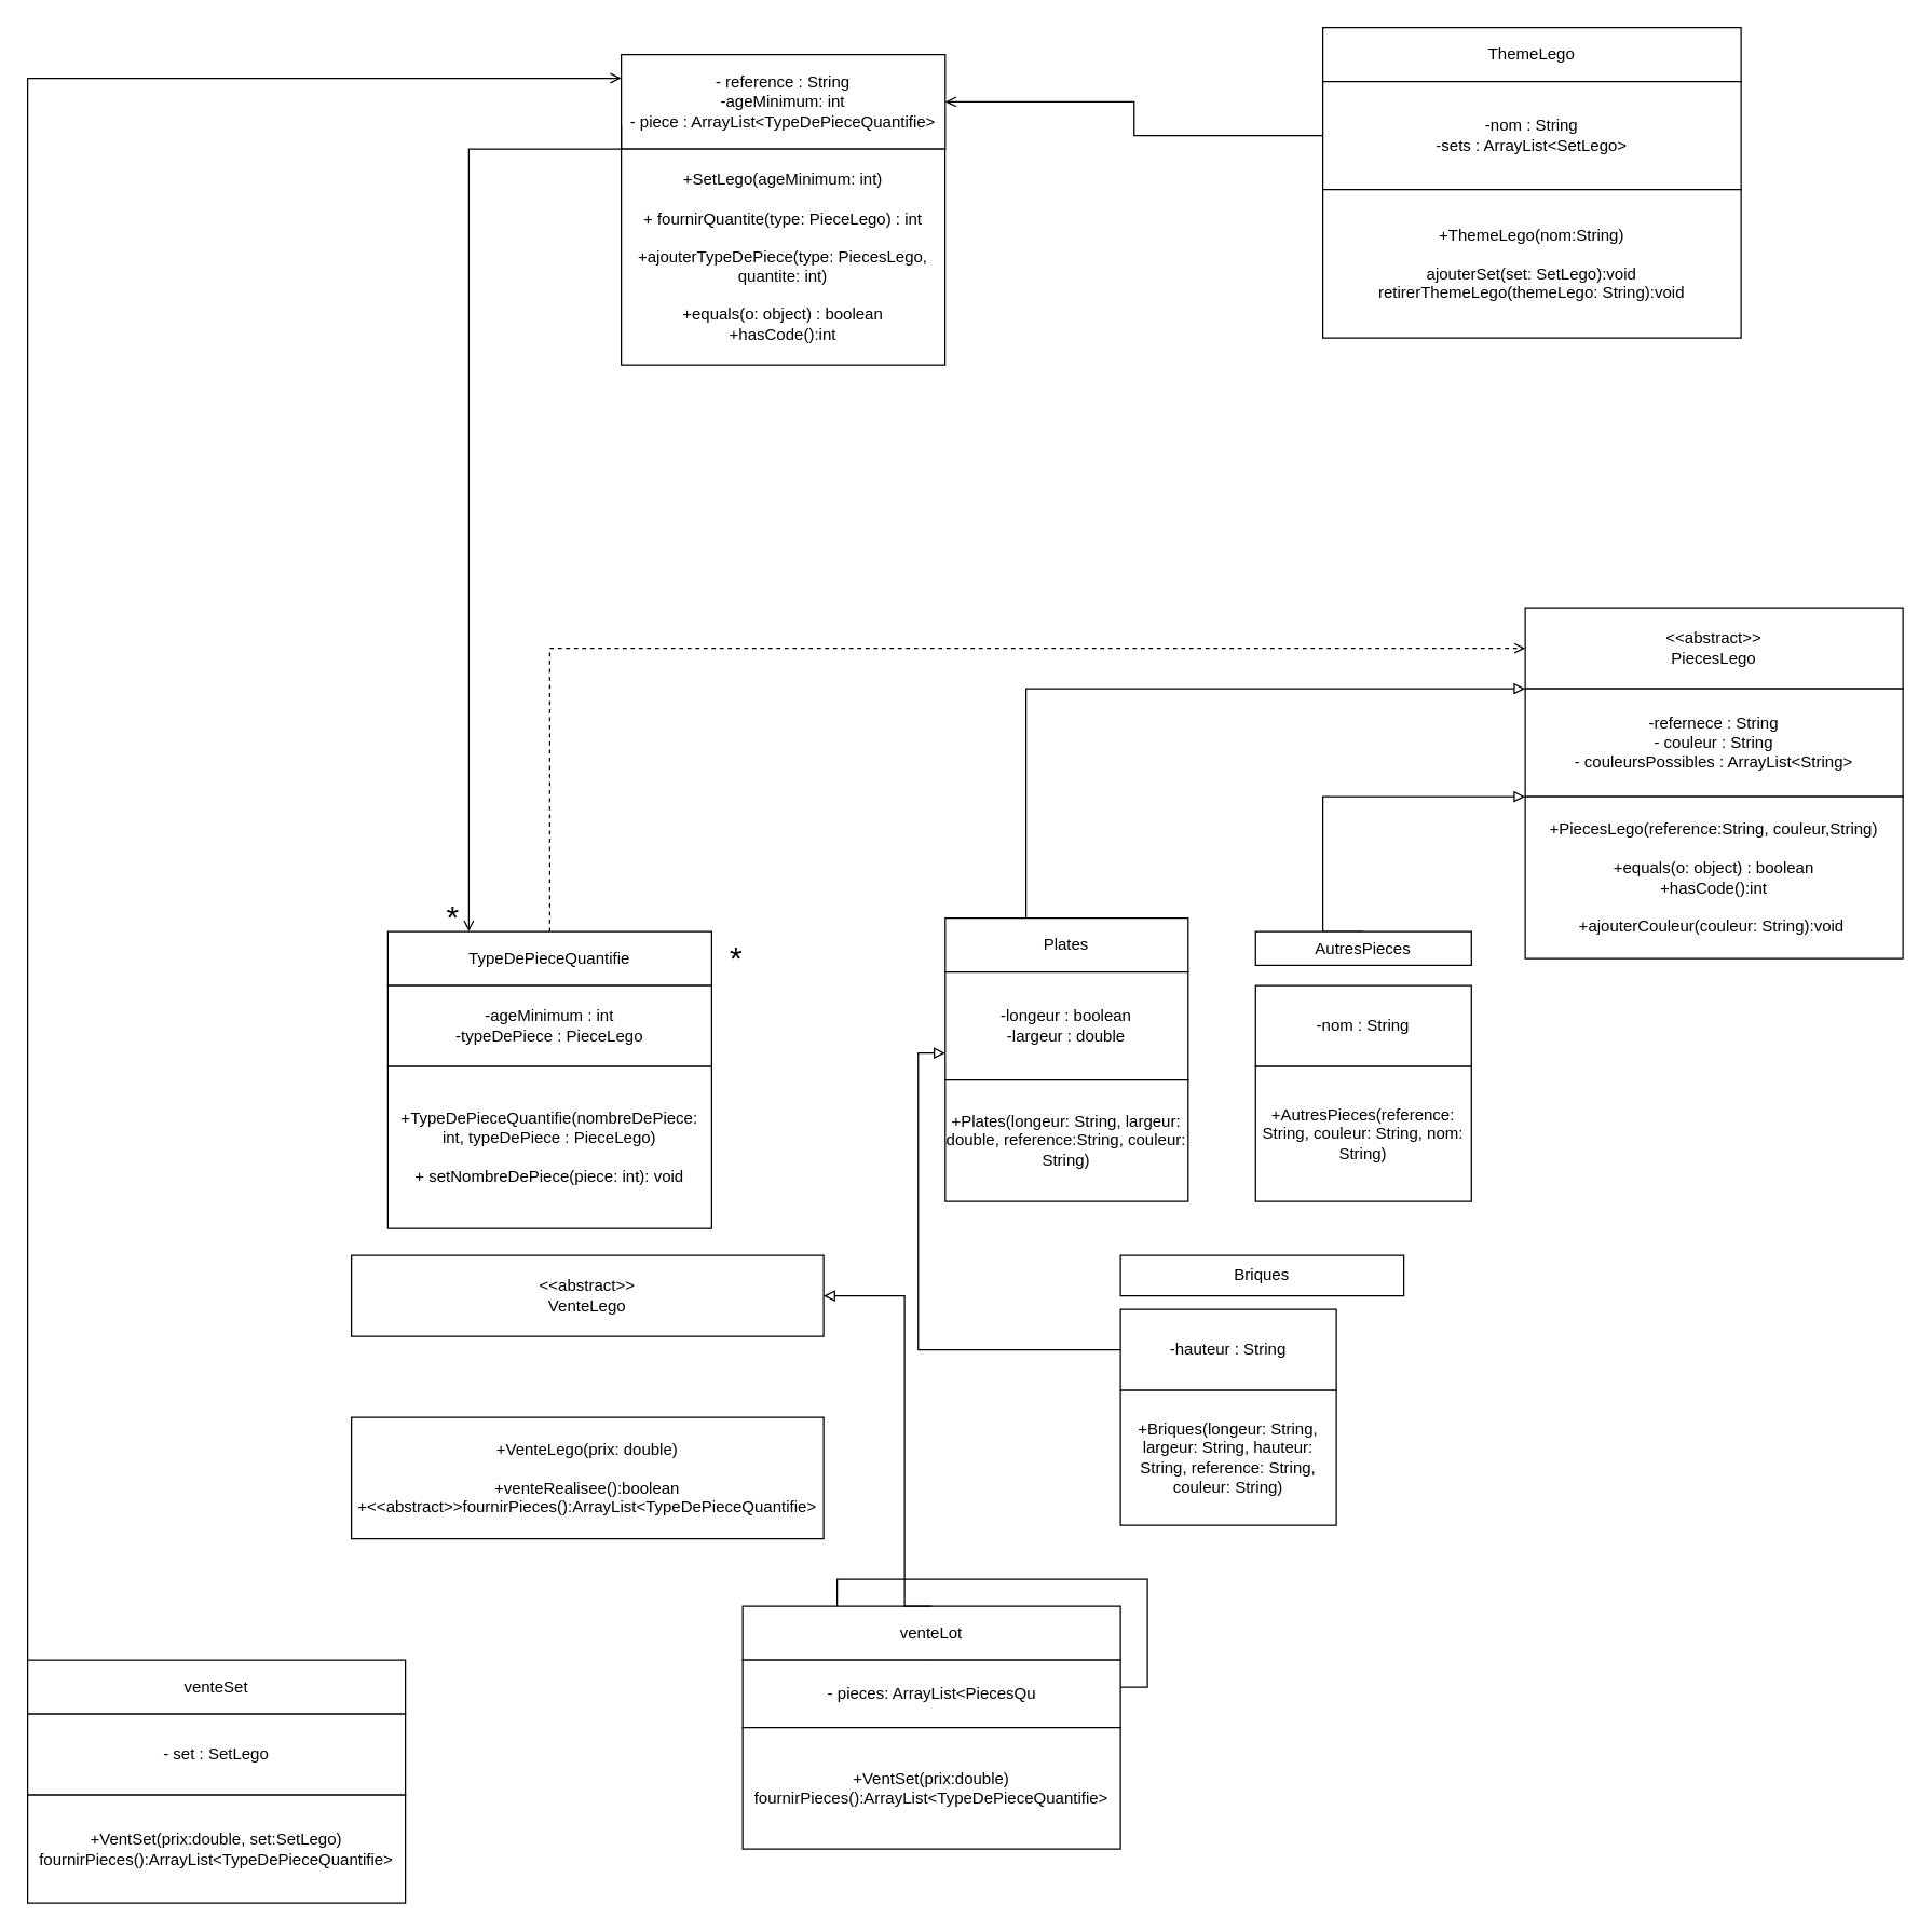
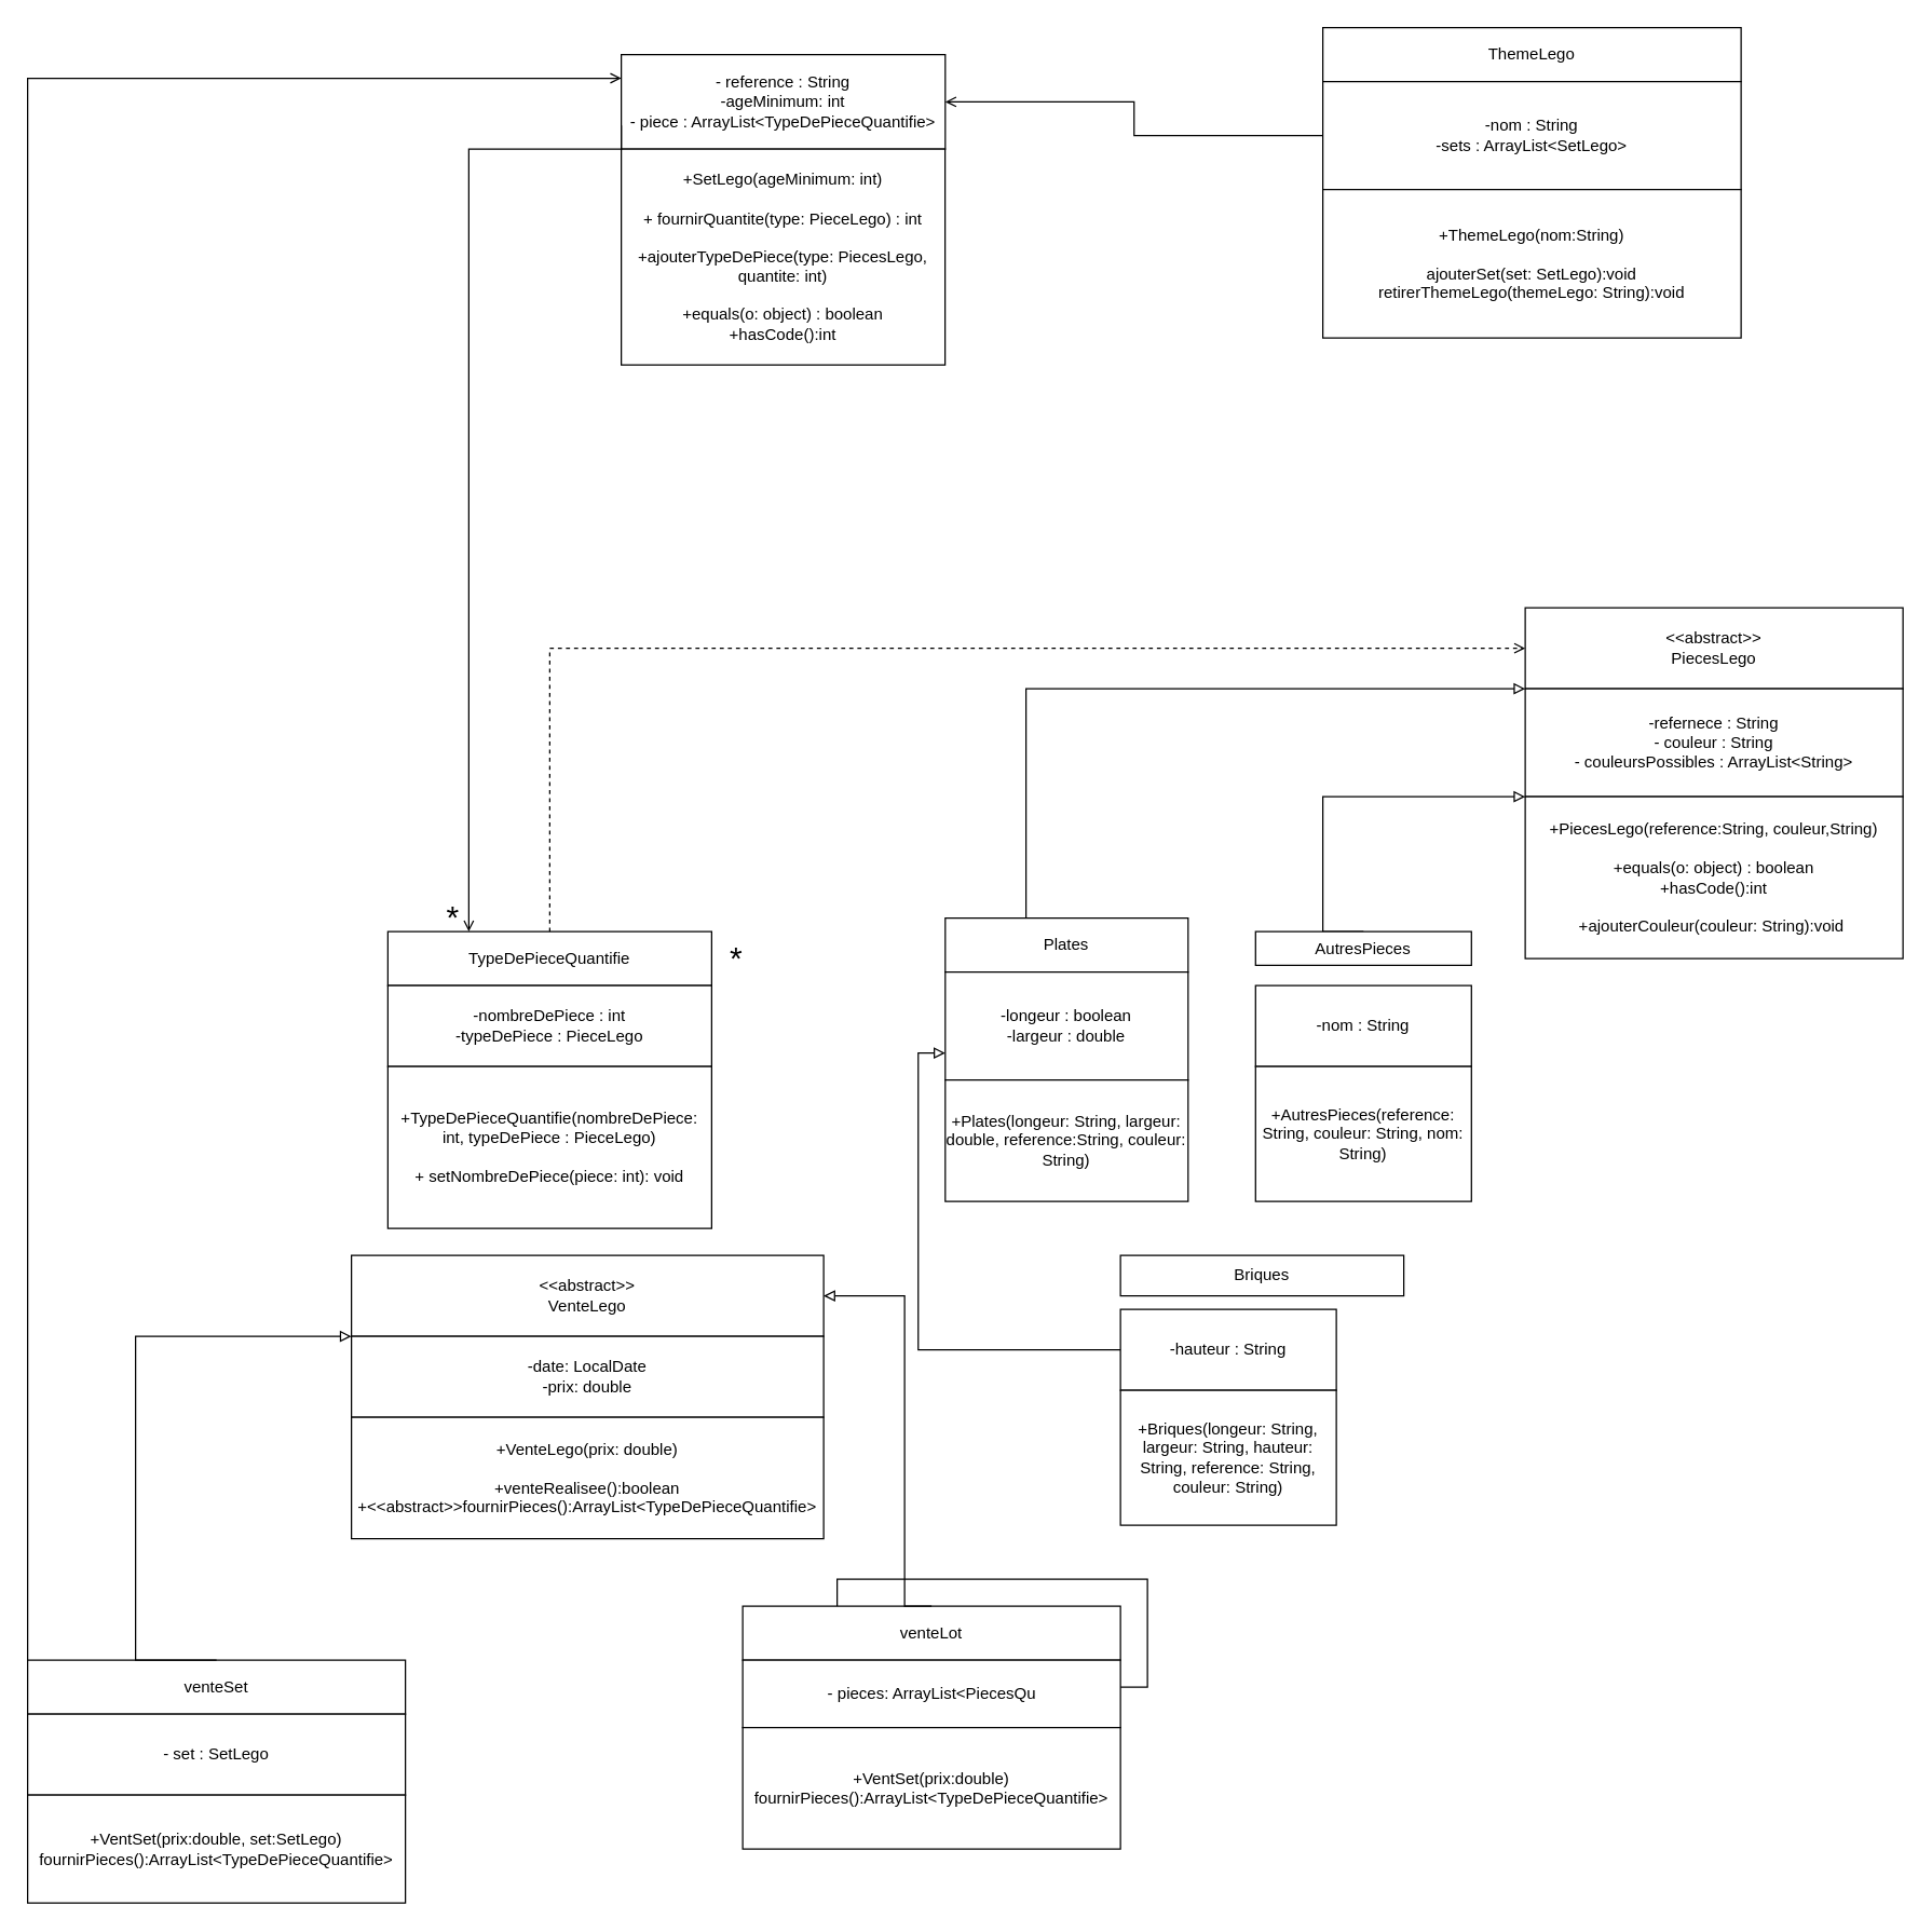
- <mxCell id="27" value="-ageMinimum : int&lt;br&gt;-typeDePiece : PieceLego&lt;br&gt;" style="whiteSpace=wrap;html=1;" parent="1" vertex="1"><mxGeometry x="287" y="730" width="240" height="60" as="geometry" /></mxCell>
+ <mxCell id="27" value="-nombreDePiece : int&lt;br&gt;-typeDePiece : PieceLego&lt;br&gt;" style="whiteSpace=wrap;html=1;" parent="1" vertex="1"><mxGeometry x="287" y="730" width="240" height="60" as="geometry" /></mxCell>
+ <mxCell id="30" value="-date: LocalDate&lt;br&gt;-prix: double&lt;br&gt;" style="whiteSpace=wrap;html=1;" parent="1" vertex="1"><mxGeometry x="260" y="990" width="350" height="60" as="geometry" /></mxCell>
+ <mxCell id="36" style="edgeStyle=orthogonalEdgeStyle;rounded=0;orthogonalLoop=1;jettySize=auto;html=1;exitX=0.5;exitY=0;exitDx=0;exitDy=0;entryX=0;entryY=0;entryDx=0;entryDy=0;endArrow=block;endFill=0;" parent="1" source="32" target="30" edge="1"><mxGeometry relative="1" as="geometry"><mxPoint x="189.86" y="1180" as="sourcePoint" /><mxPoint x="60" y="960" as="targetPoint" /><Array as="points"><mxPoint x="100" y="990" /></Array></mxGeometry></mxCell>
